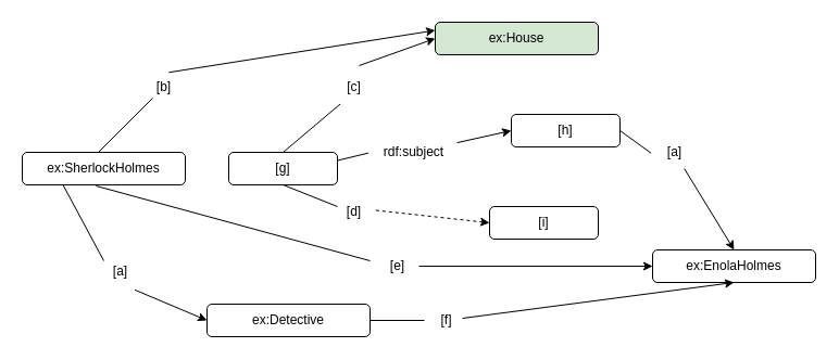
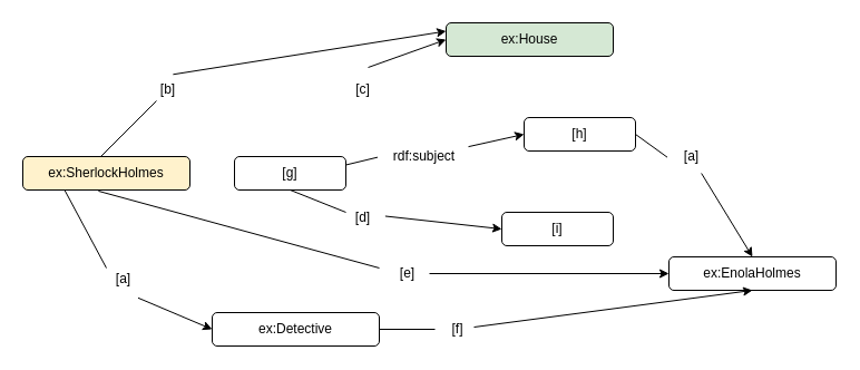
- <mxCell id="16" value="" style="endArrow=none;html=1;rounded=0;exitX=0.5;exitY=0;exitDx=0;exitDy=0;entryX=0.189;entryY=1.017;entryDx=0;entryDy=0;entryPerimeter=0;" parent="1" source="6" target="18" edge="1"><mxGeometry width="50" height="50" relative="1" as="geometry"><mxPoint x="280" y="130" as="sourcePoint" /><mxPoint x="320" y="90" as="targetPoint" /></mxGeometry></mxCell>
- <mxCell id="2" value="ex:SherlockHolmes" style="rounded=1;whiteSpace=wrap;html=1;" parent="1" vertex="1"><mxGeometry x="20" y="140" width="150" height="30" as="geometry" /></mxCell>
+ <mxCell id="2" value="ex:SherlockHolmes" style="rounded=1;whiteSpace=wrap;html=1;fillColor=#fff2cc;" parent="1" vertex="1"><mxGeometry x="20" y="140" width="150" height="30" as="geometry" /></mxCell>
- <mxCell id="26" value="" style="endArrow=classic;html=1;rounded=0;exitX=1.009;exitY=0.449;exitDx=0;exitDy=0;exitPerimeter=0;entryX=0;entryY=0.5;entryDx=0;entryDy=0;dashed=1;" parent="1" source="25" target="8" edge="1"><mxGeometry width="50" height="50" relative="1" as="geometry"><mxPoint x="370" y="210" as="sourcePoint" /><mxPoint x="420" y="160" as="targetPoint" /></mxGeometry></mxCell>
+ <mxCell id="26" value="" style="endArrow=classic;html=1;rounded=0;exitX=1.009;exitY=0.449;exitDx=0;exitDy=0;exitPerimeter=0;entryX=0;entryY=0.5;entryDx=0;entryDy=0;" parent="1" source="25" target="8" edge="1"><mxGeometry width="50" height="50" relative="1" as="geometry"><mxPoint x="370" y="210" as="sourcePoint" /><mxPoint x="420" y="160" as="targetPoint" /></mxGeometry></mxCell>
